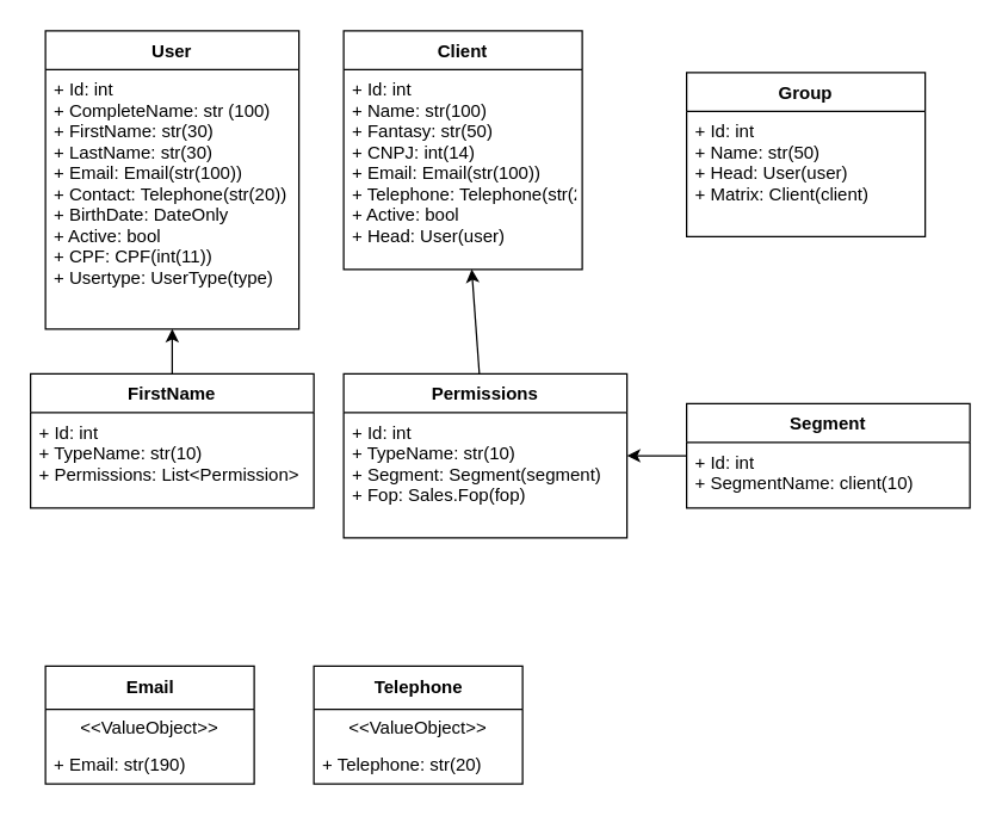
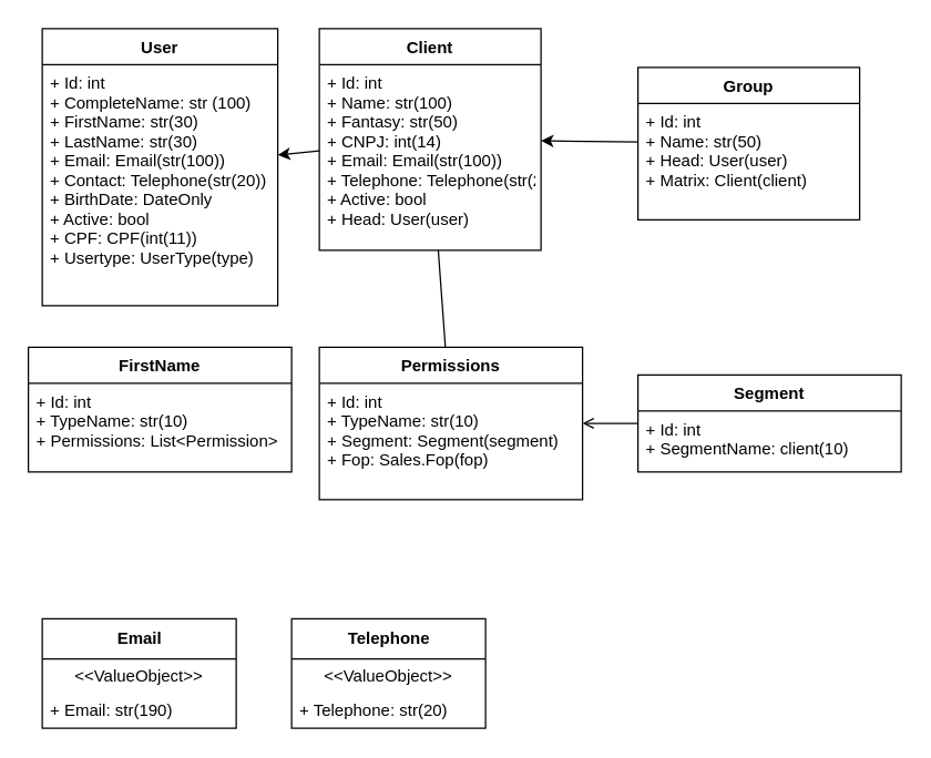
+ <mxCell id="7" style="edgeStyle=none;html=1;" edge="1" parent="1" source="8" target="5"><mxGeometry relative="1" as="geometry" /></mxCell>
+ <mxCell id="4" value="" style="edgeStyle=none;html=1;" parent="1" source="5" target="2" edge="1"><mxGeometry relative="1" as="geometry" /></mxCell>
- <mxCell id="13" value="" style="edgeStyle=none;html=1;" parent="1" source="14" target="5" edge="1"><mxGeometry relative="1" as="geometry"><mxPoint x="310" y="214" as="targetPoint" /></mxGeometry></mxCell>
+ <mxCell id="13" value="" style="edgeStyle=none;html=1;endArrow=none;" parent="1" source="14" target="5" edge="1"><mxGeometry relative="1" as="geometry"><mxPoint x="310" y="214" as="targetPoint" /></mxGeometry></mxCell>
- <mxCell id="10" value="" style="edgeStyle=none;html=1;" parent="1" source="11" target="2" edge="1"><mxGeometry relative="1" as="geometry"><mxPoint x="114.207" y="254" as="targetPoint" /></mxGeometry></mxCell>
- <mxCell id="22" style="edgeStyle=none;html=1;" edge="1" parent="1" source="23" target="14"><mxGeometry relative="1" as="geometry" /></mxCell>
+ <mxCell id="22" style="edgeStyle=none;html=1;endArrow=open;" edge="1" parent="1" source="23" target="14"><mxGeometry relative="1" as="geometry" /></mxCell>
